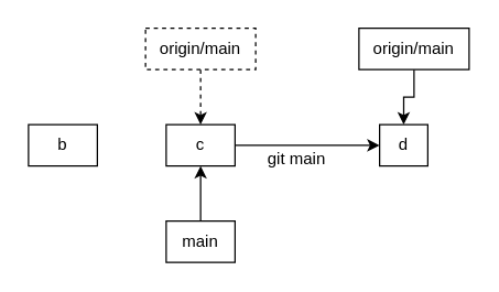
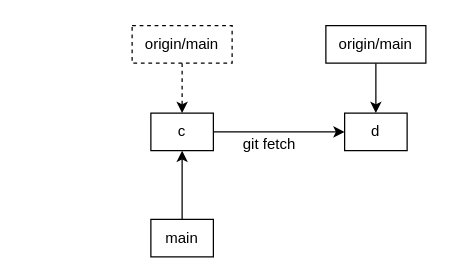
- <mxCell id="2" value="b" style="rounded=0;whiteSpace=wrap;html=1;" vertex="1" parent="1"><mxGeometry x="20" y="90" width="50" height="30" as="geometry" /></mxCell>
- <mxCell id="7" value="d" style="rounded=0;whiteSpace=wrap;html=1;" vertex="1" parent="1"><mxGeometry x="275" y="90" width="35" height="30" as="geometry" /></mxCell>
+ <mxCell id="7" value="d" style="rounded=0;whiteSpace=wrap;html=1;" vertex="1" parent="1"><mxGeometry x="275" y="90" width="50" height="30" as="geometry" /></mxCell>
- <mxCell id="12" value="git main" style="text;html=1;strokeColor=none;fillColor=none;align=center;verticalAlign=middle;whiteSpace=wrap;rounded=0;dashed=1;" vertex="1" parent="1"><mxGeometry x="185" y="100" width="60" height="30" as="geometry" /></mxCell>
+ <mxCell id="12" value="git fetch" style="text;html=1;strokeColor=none;fillColor=none;align=center;verticalAlign=middle;whiteSpace=wrap;rounded=0;dashed=1;" vertex="1" parent="1"><mxGeometry x="185" y="100" width="60" height="30" as="geometry" /></mxCell>
- <mxCell id="6" value="main" style="rounded=0;whiteSpace=wrap;html=1;" vertex="1" parent="1"><mxGeometry x="120" y="160" width="50" height="30" as="geometry" /></mxCell>
+ <mxCell id="6" value="main" style="rounded=0;whiteSpace=wrap;html=1;" vertex="1" parent="1"><mxGeometry x="120" y="175" width="50" height="30" as="geometry" /></mxCell>
